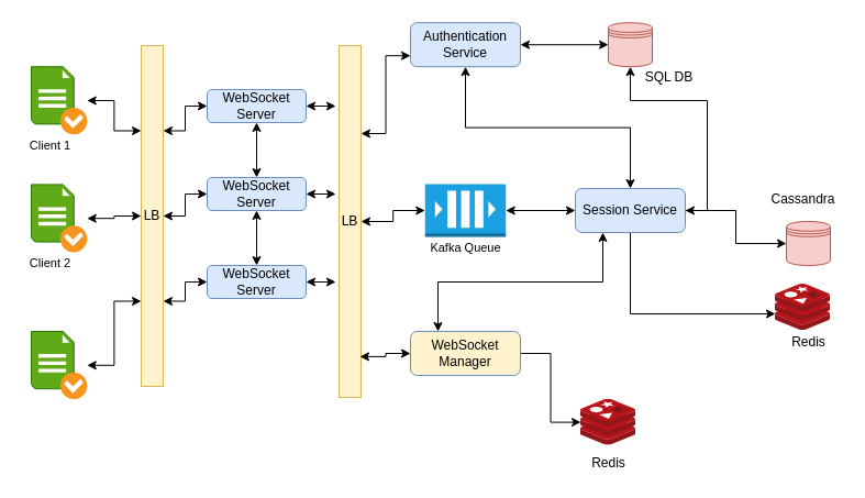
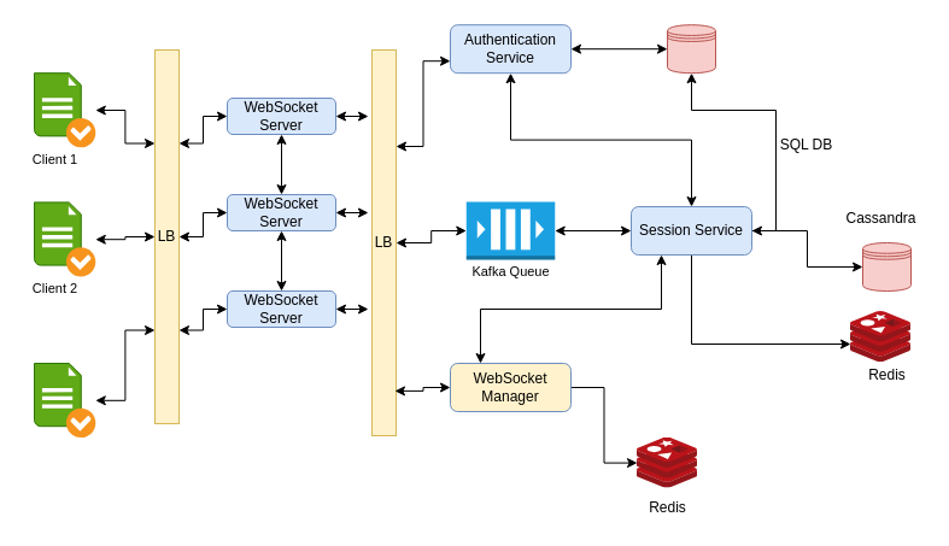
- <mxCell id="36" value="SQL DB" style="text;html=1;align=center;verticalAlign=middle;resizable=0;points=[];autosize=1;strokeColor=none;fillColor=none;" vertex="1" parent="1"><mxGeometry x="578" y="60.2" width="60" height="20" as="geometry" /></mxCell>
+ <mxCell id="36" value="SQL DB" style="text;html=1;align=center;verticalAlign=middle;resizable=0;points=[];autosize=1;strokeColor=none;fillColor=none;" vertex="1" parent="1"><mxGeometry x="638" y="110.2" width="60" height="20" as="geometry" /></mxCell>
